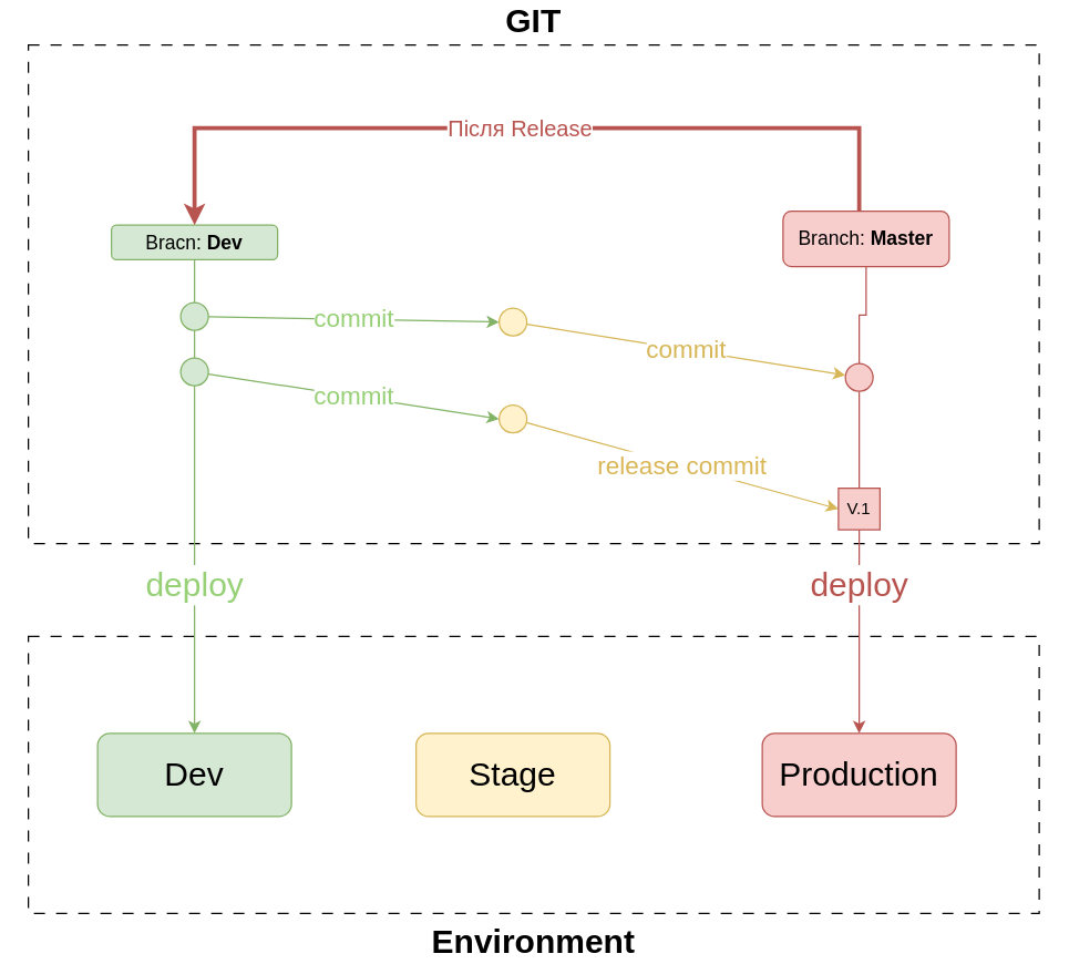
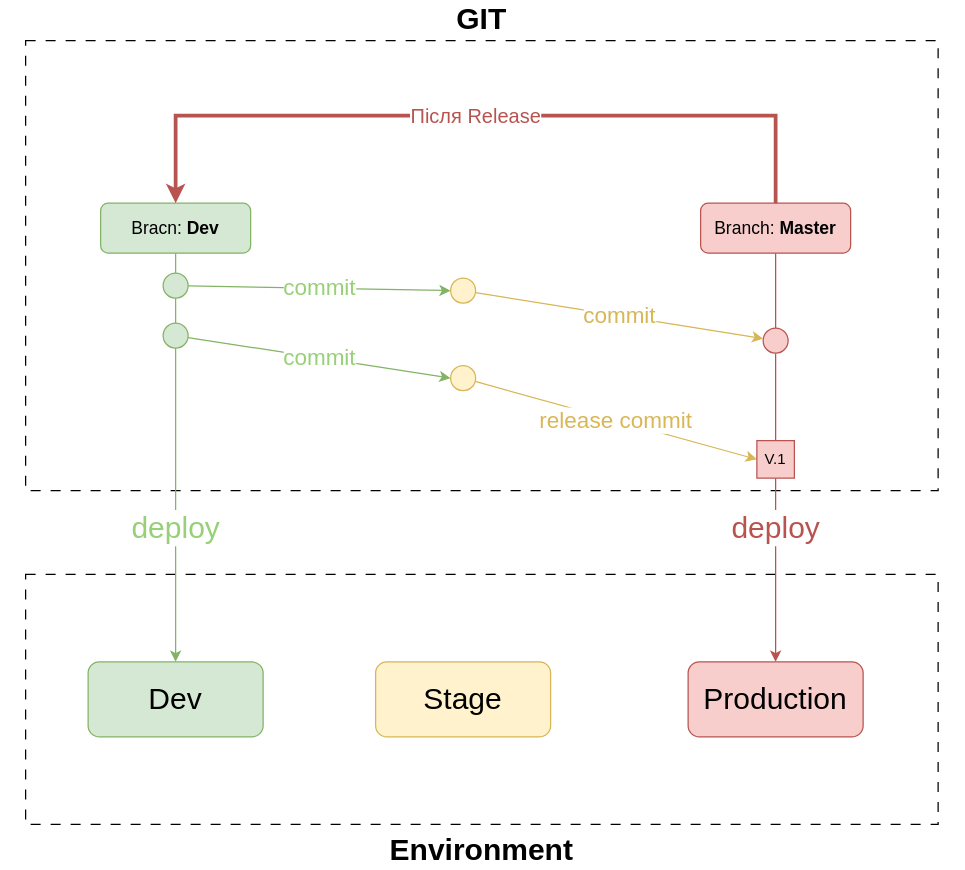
- <mxCell id="8" value="Branch: &lt;b&gt;Master&lt;/b&gt;" style="rounded=1;whiteSpace=wrap;html=1;fillColor=#f8cecc;strokeColor=#b85450;fontSize=14;" parent="1" vertex="1"><mxGeometry x="565" y="140" width="120" height="40" as="geometry" /></mxCell>
+ <mxCell id="8" value="Branch: &lt;b&gt;Master&lt;/b&gt;" style="rounded=1;whiteSpace=wrap;html=1;fillColor=#f8cecc;strokeColor=#b85450;fontSize=14;" parent="1" vertex="1"><mxGeometry x="560" y="150" width="120" height="40" as="geometry" /></mxCell>
- <mxCell id="6" value="Bracn: &lt;b&gt;Dev&lt;/b&gt;" style="rounded=1;whiteSpace=wrap;html=1;fillColor=#d5e8d4;strokeColor=#82b366;fontSize=14;" parent="1" vertex="1"><mxGeometry x="80" y="150" width="120" height="25" as="geometry" /></mxCell>
+ <mxCell id="6" value="Bracn: &lt;b&gt;Dev&lt;/b&gt;" style="rounded=1;whiteSpace=wrap;html=1;fillColor=#d5e8d4;strokeColor=#82b366;fontSize=14;" parent="1" vertex="1"><mxGeometry x="80" y="150" width="120" height="40" as="geometry" /></mxCell>
